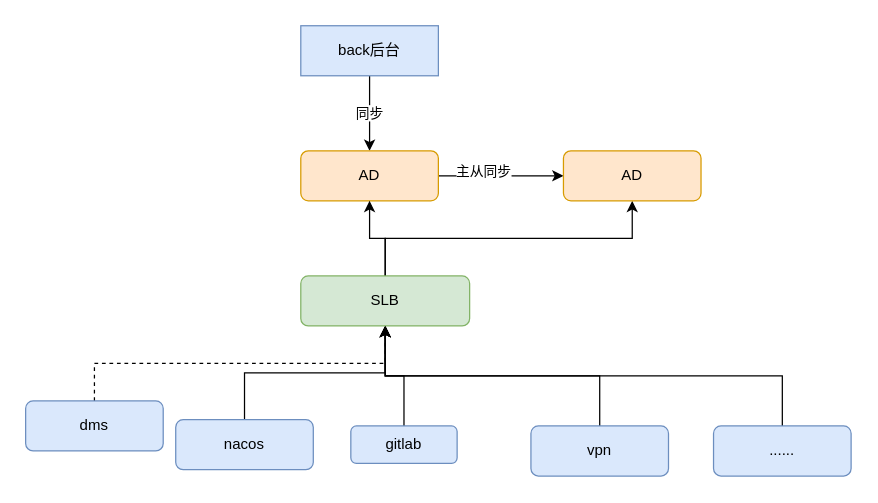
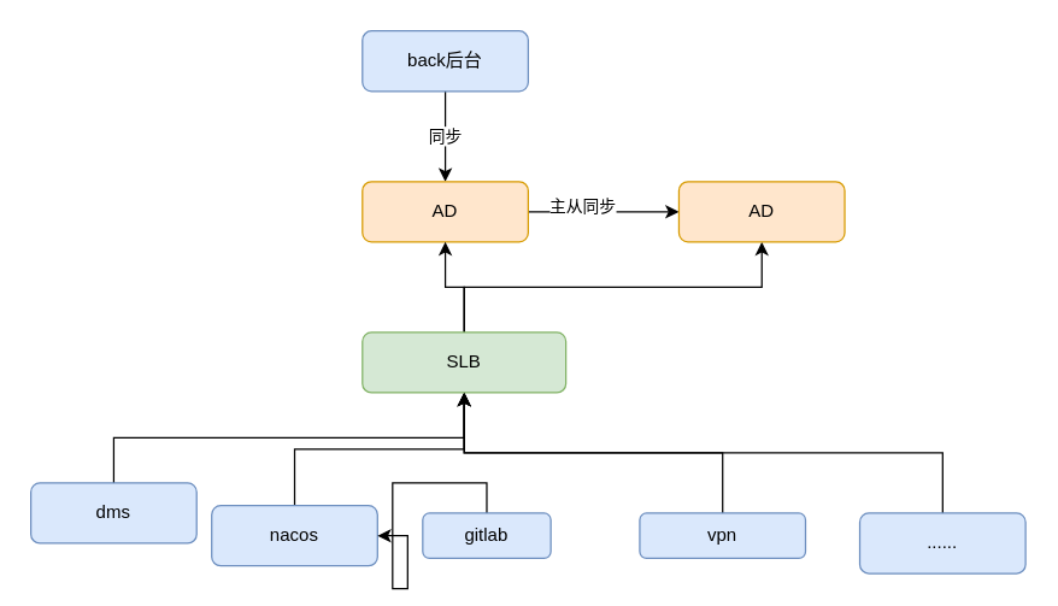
- <mxCell id="3" value="back后台" style="whiteSpace=wrap;html=1;fillColor=#dae8fc;strokeColor=#6c8ebf;rounded=0;" vertex="1" parent="1"><mxGeometry x="240" y="20" width="110" height="40" as="geometry" /></mxCell>
+ <mxCell id="3" value="back后台" style="rounded=1;whiteSpace=wrap;html=1;fillColor=#dae8fc;strokeColor=#6c8ebf;" vertex="1" parent="1"><mxGeometry x="240" y="20" width="110" height="40" as="geometry" /></mxCell>
- <mxCell id="7" style="edgeStyle=orthogonalEdgeStyle;rounded=0;orthogonalLoop=1;jettySize=auto;html=1;exitX=0.5;exitY=0;exitDx=0;exitDy=0;dashed=1;" edge="1" parent="1" source="8" target="17"><mxGeometry relative="1" as="geometry" /></mxCell>
+ <mxCell id="7" style="edgeStyle=orthogonalEdgeStyle;rounded=0;orthogonalLoop=1;jettySize=auto;html=1;exitX=0.5;exitY=0;exitDx=0;exitDy=0;" edge="1" parent="1" source="8" target="17"><mxGeometry relative="1" as="geometry" /></mxCell>
- <mxCell id="11" style="edgeStyle=orthogonalEdgeStyle;rounded=0;orthogonalLoop=1;jettySize=auto;html=1;exitX=0.5;exitY=0;exitDx=0;exitDy=0;entryX=0.5;entryY=1;entryDx=0;entryDy=0;" edge="1" parent="1" source="12" target="17"><mxGeometry relative="1" as="geometry" /></mxCell>
+ <mxCell id="11" style="edgeStyle=orthogonalEdgeStyle;rounded=0;orthogonalLoop=1;jettySize=auto;html=1;exitX=0.5;exitY=0;exitDx=0;exitDy=0;" edge="1" parent="1" source="12" target="10"><mxGeometry relative="1" as="geometry" /></mxCell>
- <mxCell id="14" value="vpn" style="rounded=1;whiteSpace=wrap;html=1;fillColor=#dae8fc;strokeColor=#6c8ebf;" vertex="1" parent="1"><mxGeometry x="424" y="340" width="110" height="40" as="geometry" /></mxCell>
+ <mxCell id="14" value="vpn" style="rounded=1;whiteSpace=wrap;html=1;fillColor=#dae8fc;strokeColor=#6c8ebf;" vertex="1" parent="1"><mxGeometry x="424" y="340" width="110" height="30" as="geometry" /></mxCell>
